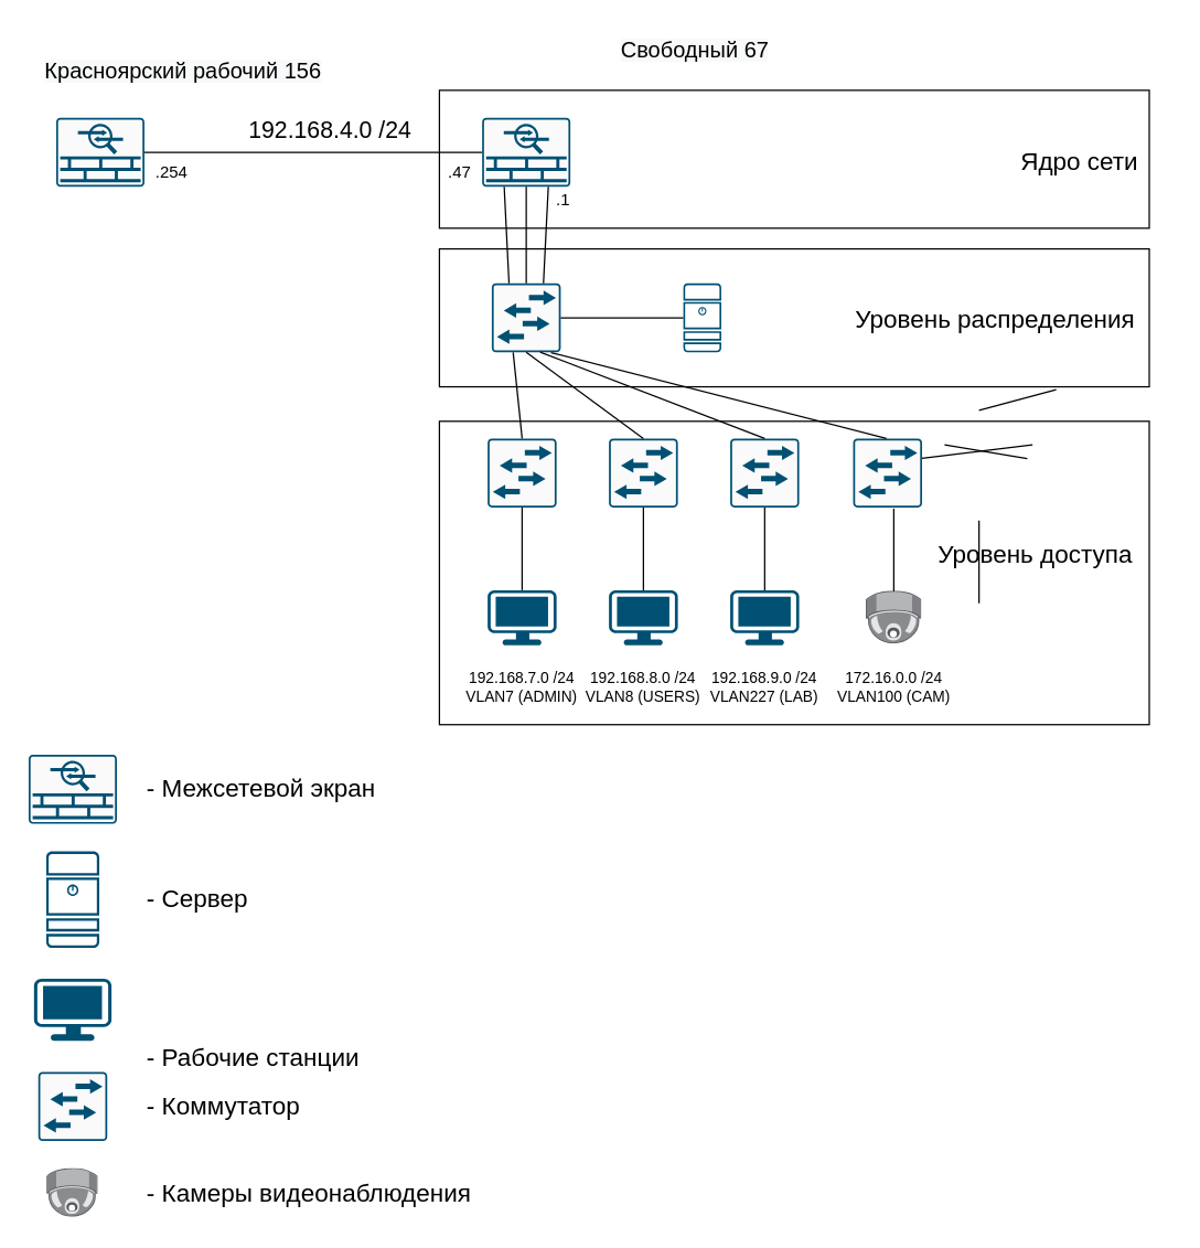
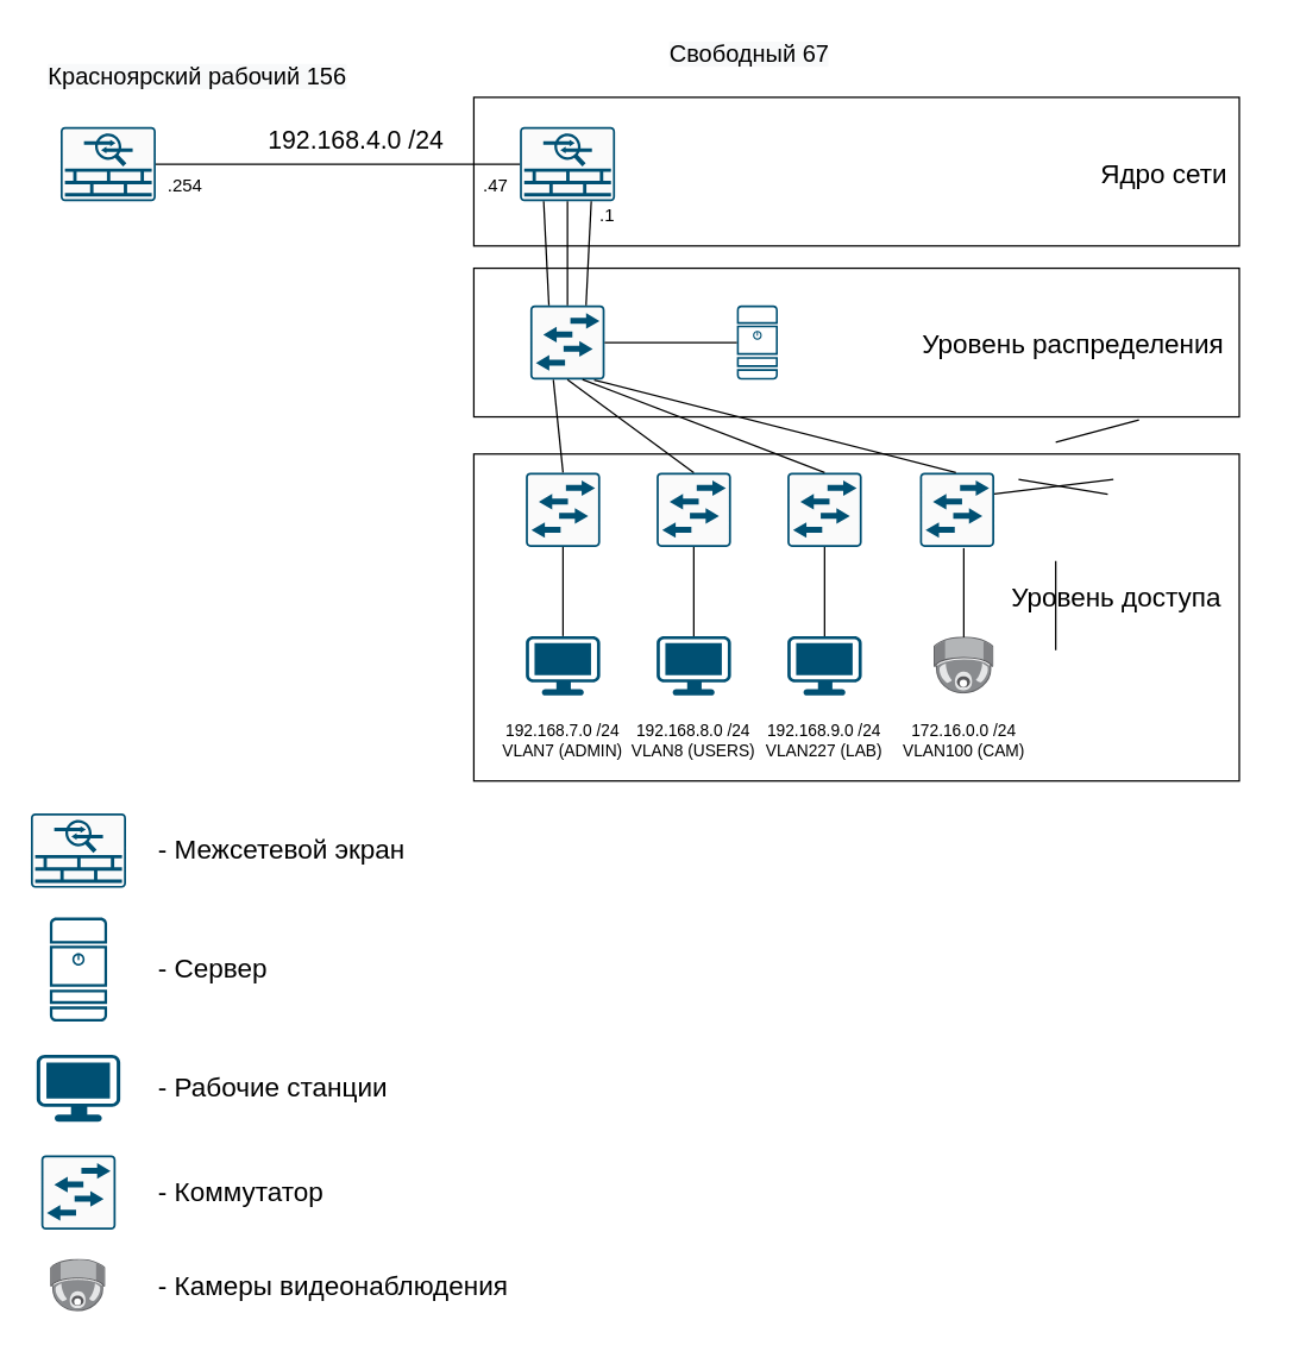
- <mxCell id="25" value="- Рабочие станции" style="text;html=1;strokeColor=none;fillColor=none;align=left;verticalAlign=middle;whiteSpace=wrap;rounded=0;fontSize=18;" vertex="1" parent="1"><mxGeometry x="104" y="756.72" width="176" height="20" as="geometry" /></mxCell>
+ <mxCell id="25" value="- Рабочие станции" style="text;html=1;strokeColor=none;fillColor=none;align=left;verticalAlign=middle;whiteSpace=wrap;rounded=0;fontSize=18;" vertex="1" parent="1"><mxGeometry x="104" y="721.72" width="176" height="20" as="geometry" /></mxCell>
